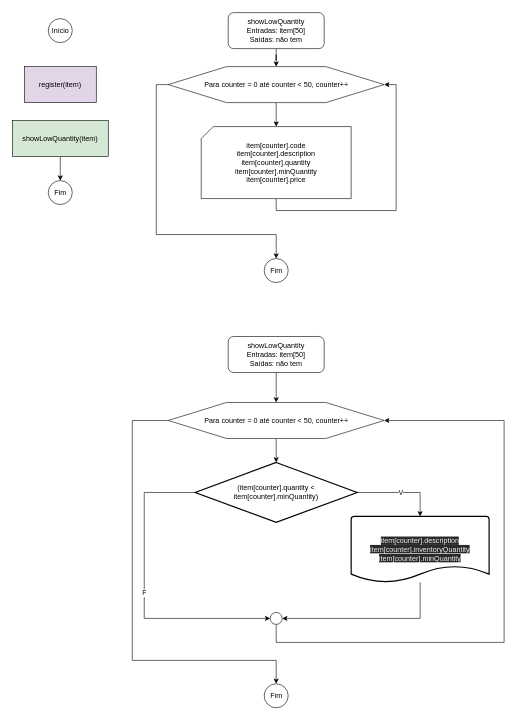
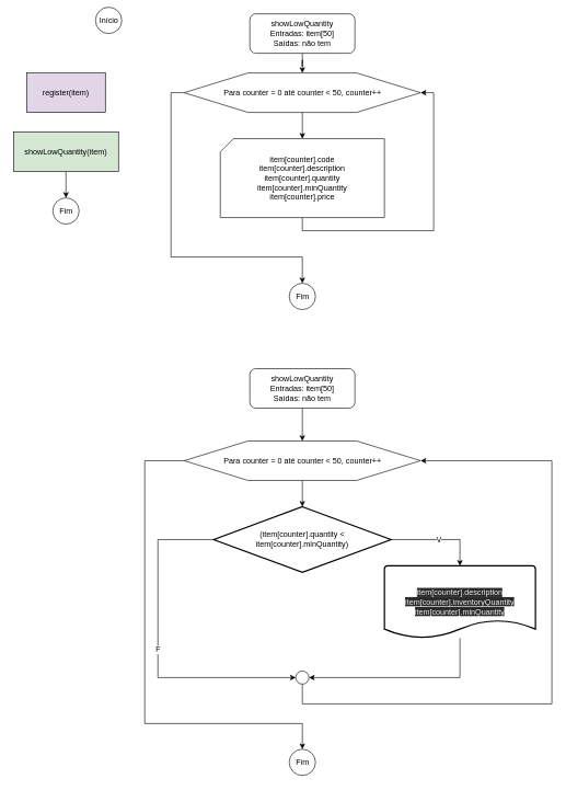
- <mxCell id="2" value="Início" style="verticalLabelPosition=middle;verticalAlign=middle;html=1;shape=mxgraph.flowchart.on-page_reference;labelPosition=center;align=center;" vertex="1" parent="1"><mxGeometry x="80" y="30" width="40" height="40" as="geometry" /></mxCell>
+ <mxCell id="2" value="Início" style="verticalLabelPosition=middle;verticalAlign=middle;html=1;shape=mxgraph.flowchart.on-page_reference;labelPosition=center;align=center;" vertex="1" parent="1"><mxGeometry x="145" y="10" width="40" height="40" as="geometry" /></mxCell>
